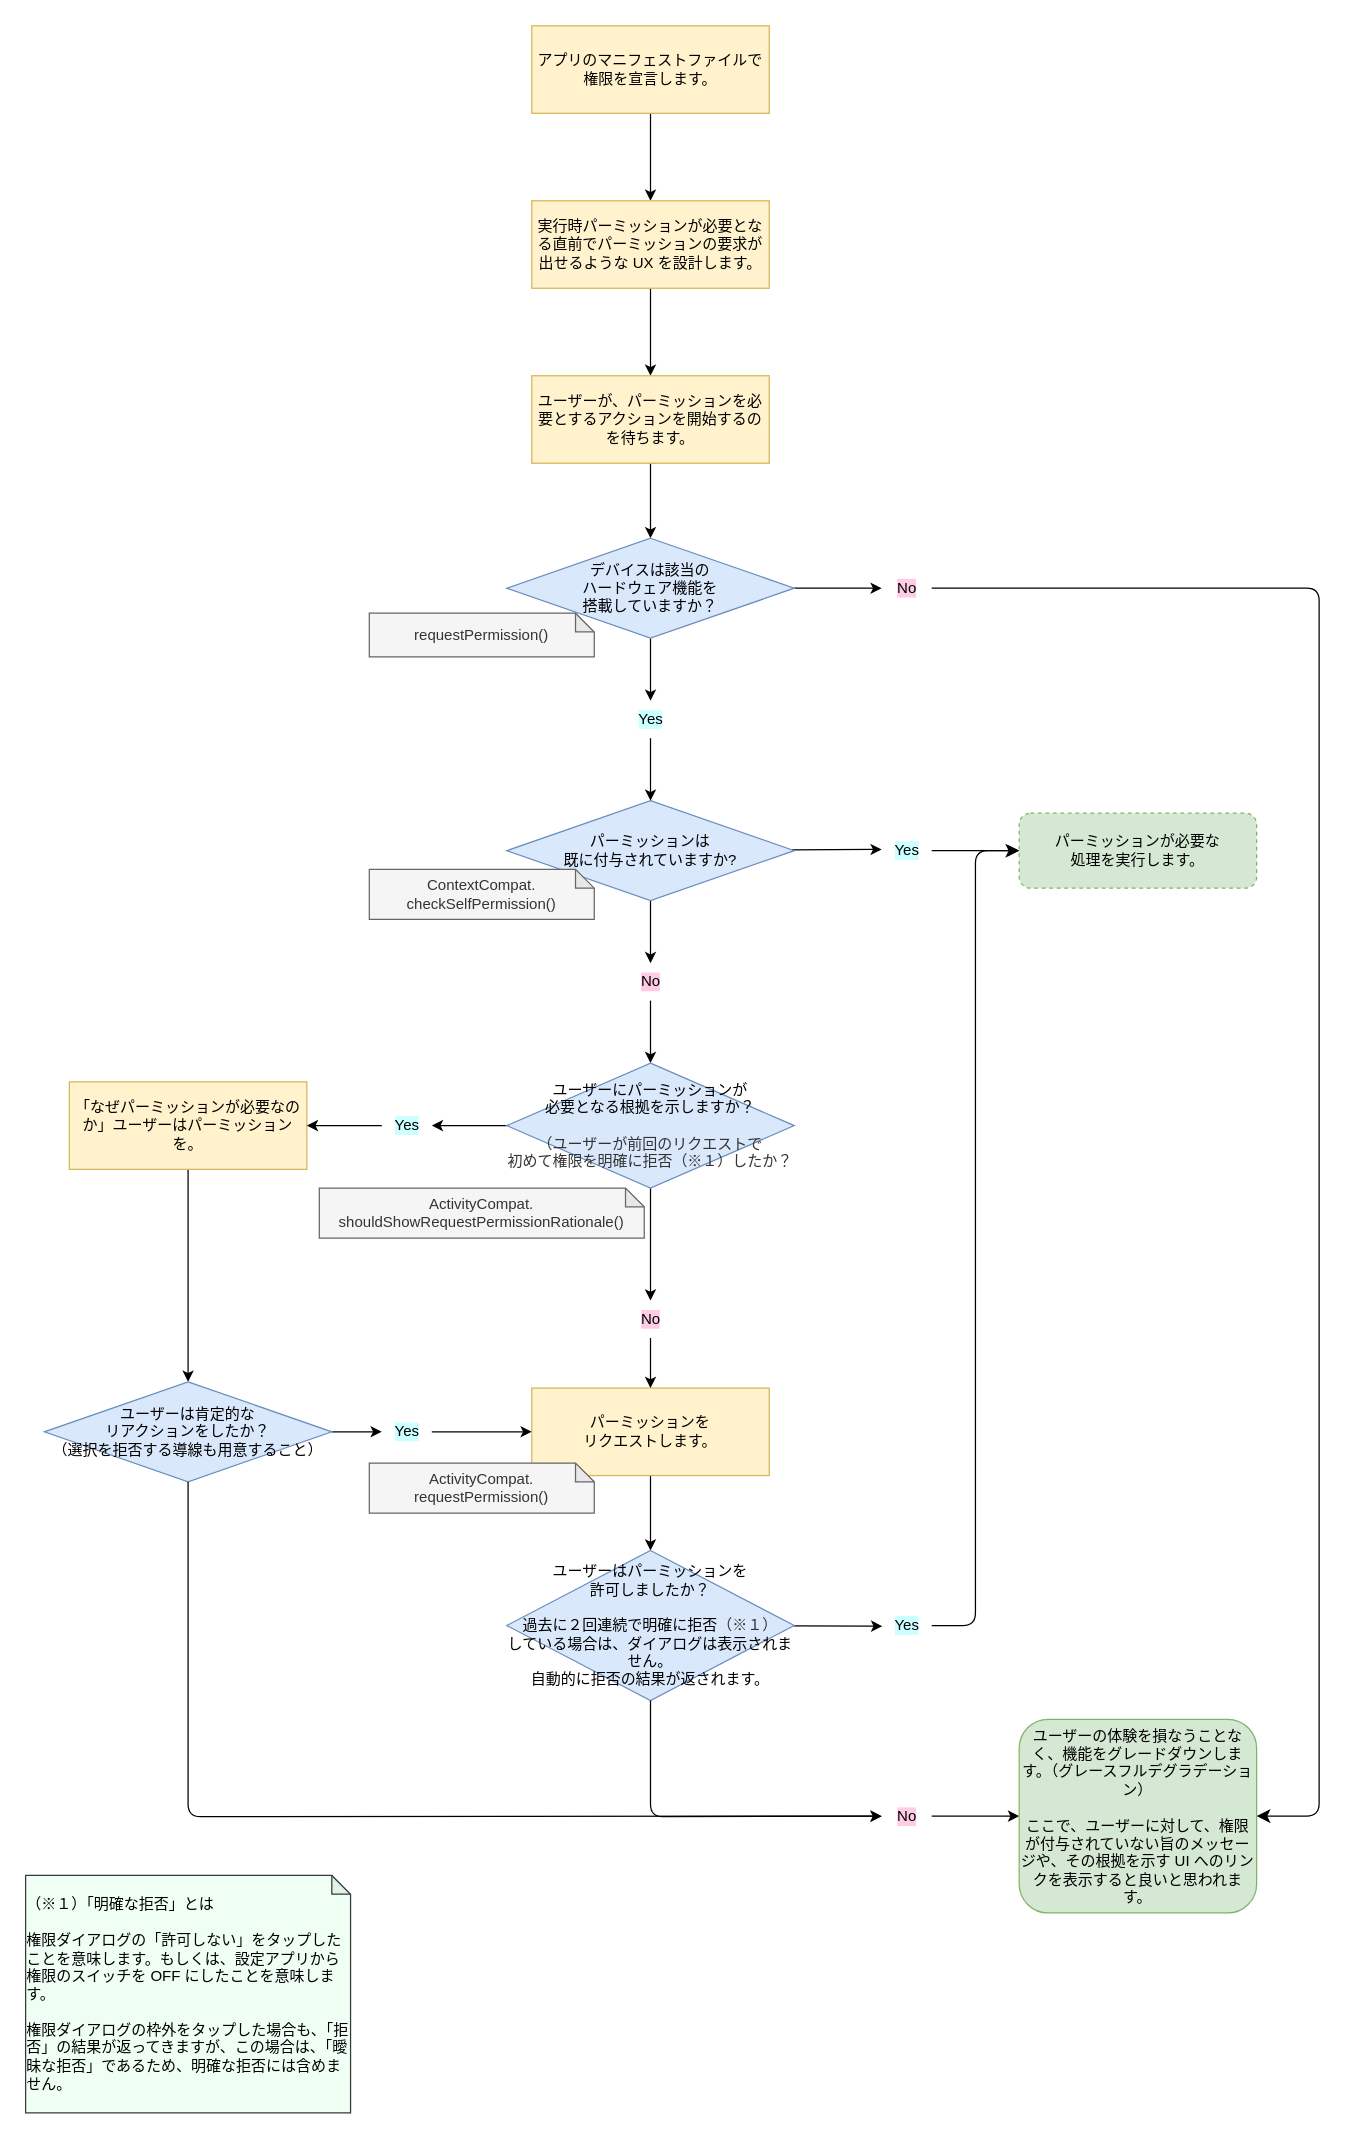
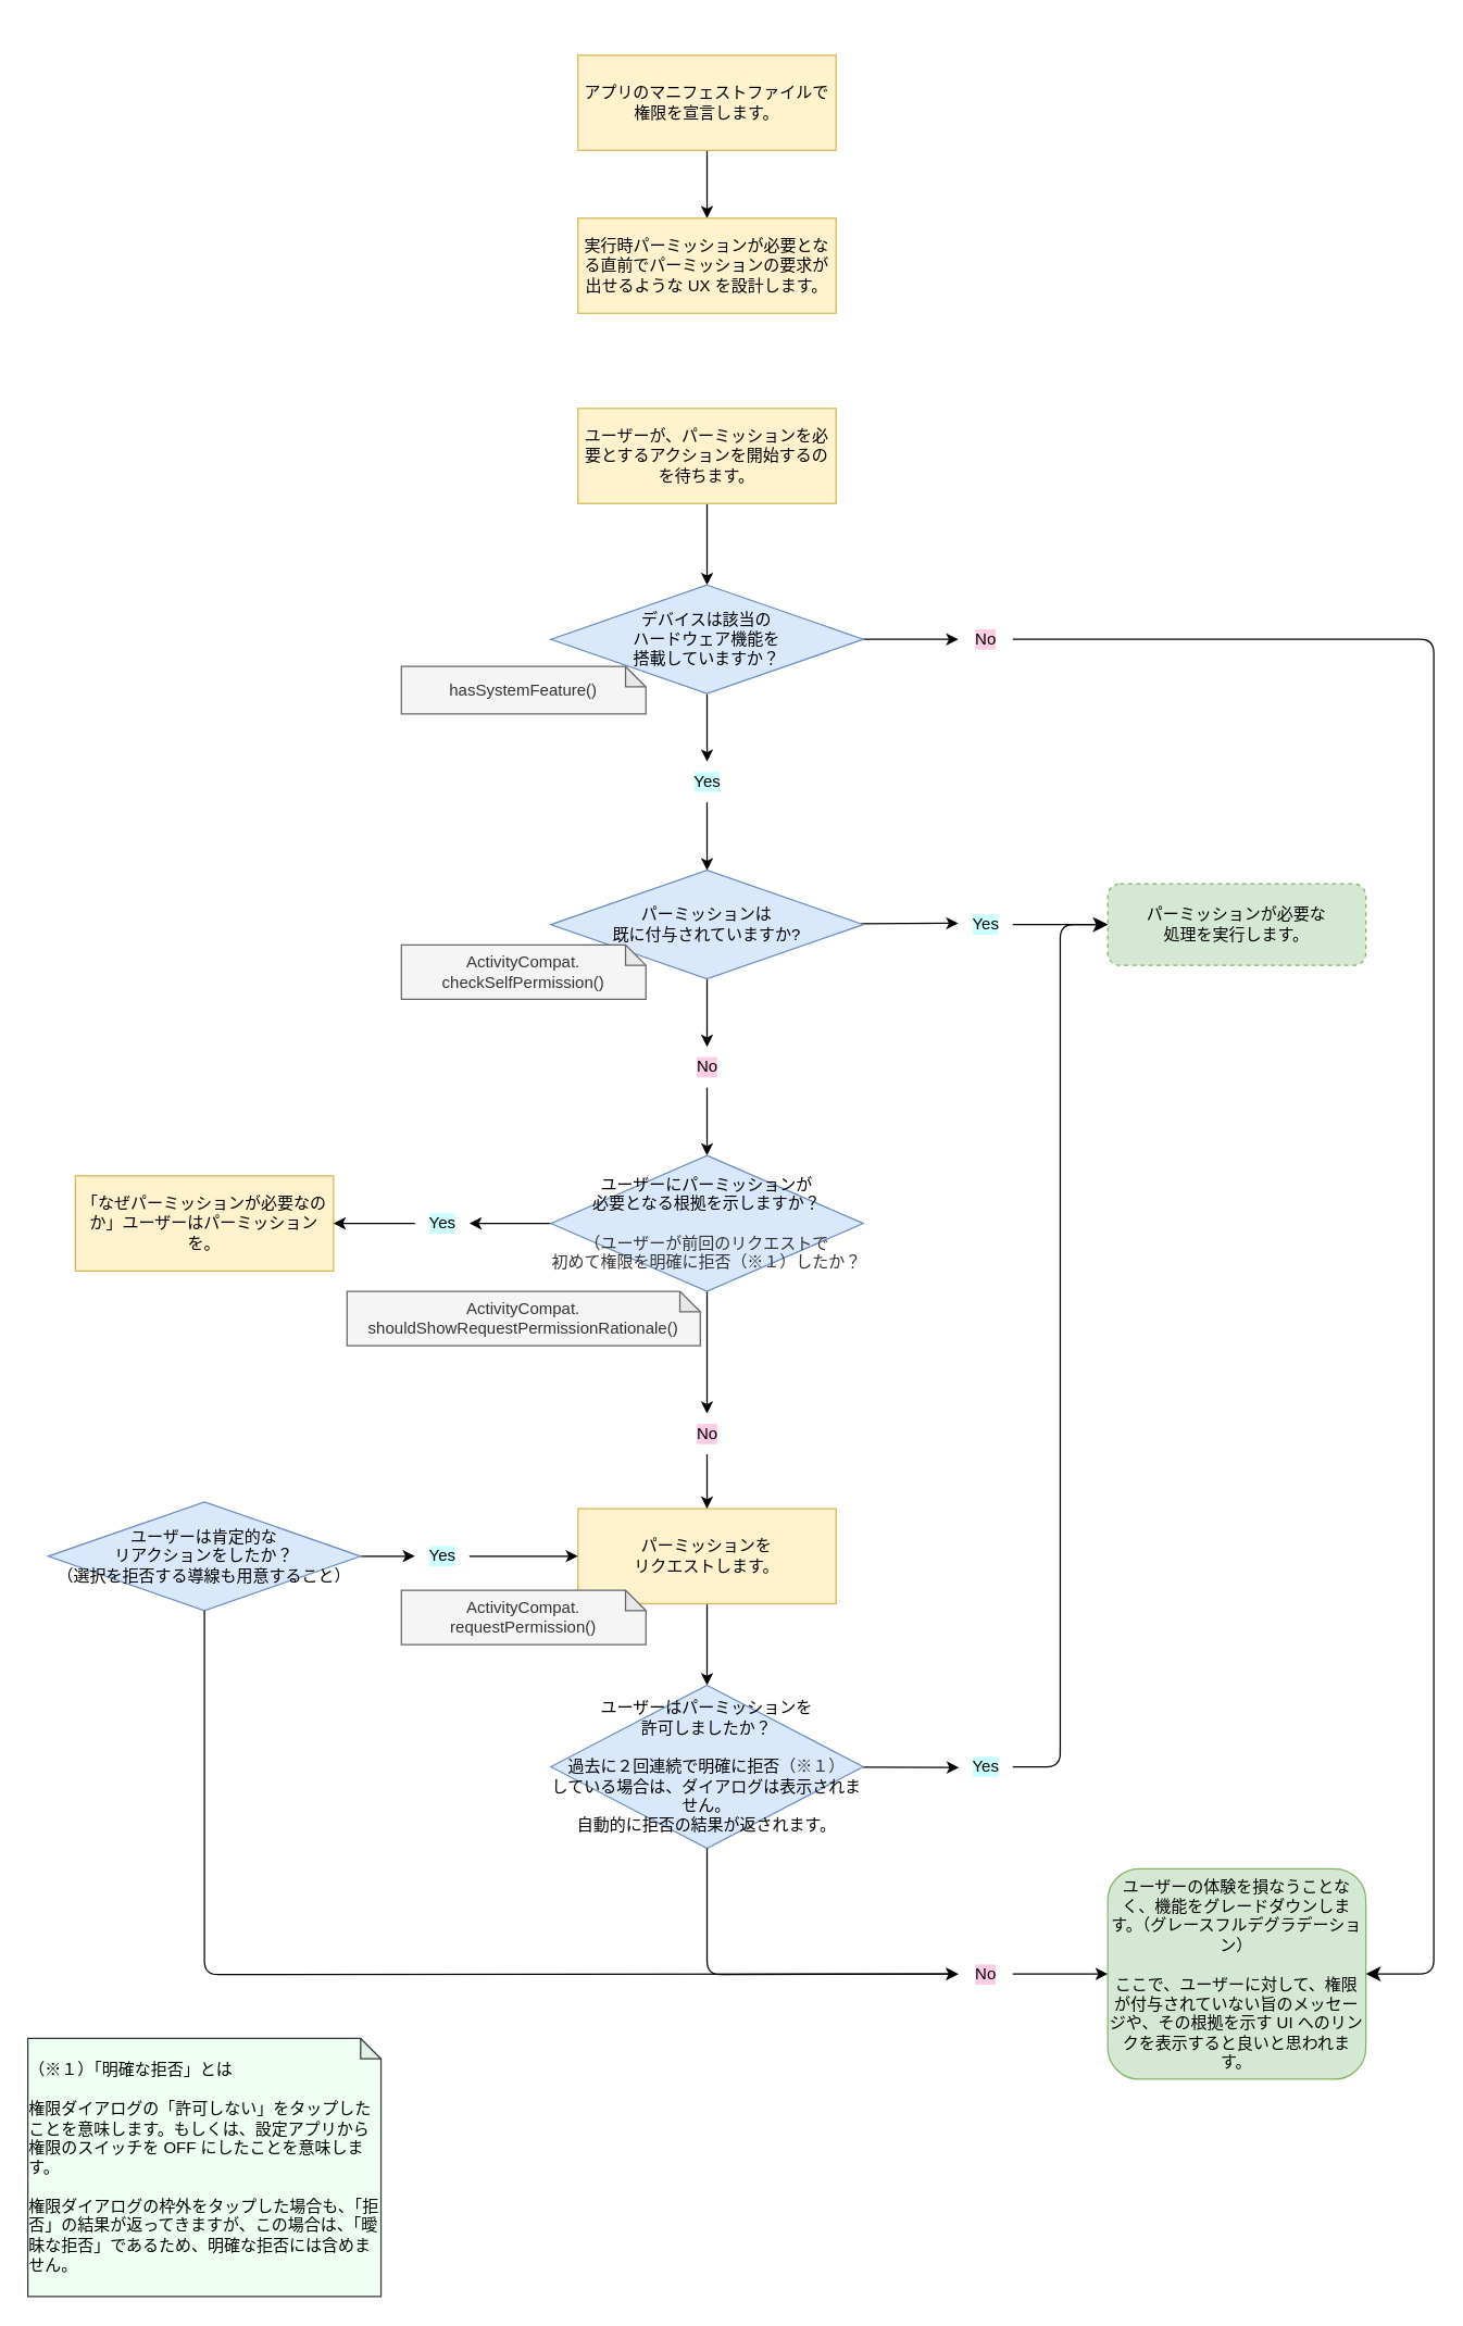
- <mxCell id="3" value="アプリのマニフェストファイルで権限を宣言します。" style="rounded=0;whiteSpace=wrap;html=1;fillColor=#fff2cc;strokeColor=#d6b656;" parent="1" vertex="1"><mxGeometry x="425" y="20" width="190" height="70" as="geometry" /></mxCell>
+ <mxCell id="3" value="アプリのマニフェストファイルで権限を宣言します。" style="rounded=0;whiteSpace=wrap;html=1;fillColor=#fff2cc;strokeColor=#d6b656;" parent="1" vertex="1"><mxGeometry x="425" y="40" width="190" height="70" as="geometry" /></mxCell>
- <mxCell id="9" style="edgeStyle=none;html=1;entryX=0.5;entryY=0;entryDx=0;entryDy=0;" parent="1" source="10" target="12" edge="1"><mxGeometry relative="1" as="geometry" /></mxCell>
- <mxCell id="44" value="requestPermission()" style="shape=note;whiteSpace=wrap;html=1;backgroundOutline=1;darkOpacity=0.05;labelBackgroundColor=none;size=15;fillColor=#f5f5f5;fontColor=#333333;strokeColor=#666666;" parent="1" vertex="1"><mxGeometry x="295" y="490" width="180" height="35" as="geometry" /></mxCell>
+ <mxCell id="44" value="hasSystemFeature()" style="shape=note;whiteSpace=wrap;html=1;backgroundOutline=1;darkOpacity=0.05;labelBackgroundColor=none;size=15;fillColor=#f5f5f5;fontColor=#333333;strokeColor=#666666;" parent="1" vertex="1"><mxGeometry x="295" y="490" width="180" height="35" as="geometry" /></mxCell>
- <mxCell id="8" value="ContextCompat.&lt;br&gt;checkSelfPermission()" style="shape=note;whiteSpace=wrap;html=1;backgroundOutline=1;darkOpacity=0.05;labelBackgroundColor=none;size=15;fillColor=#f5f5f5;fontColor=#333333;strokeColor=#666666;" parent="1" vertex="1"><mxGeometry x="295" y="695" width="180" height="40" as="geometry" /></mxCell>
+ <mxCell id="8" value="ActivityCompat.&lt;br&gt;checkSelfPermission()" style="shape=note;whiteSpace=wrap;html=1;backgroundOutline=1;darkOpacity=0.05;labelBackgroundColor=none;size=15;fillColor=#f5f5f5;fontColor=#333333;strokeColor=#666666;" parent="1" vertex="1"><mxGeometry x="295" y="695" width="180" height="40" as="geometry" /></mxCell>
- <mxCell id="22" style="edgeStyle=none;html=1;entryX=0.5;entryY=0;entryDx=0;entryDy=0;" edge="1" parent="1" source="23" target="46"><mxGeometry relative="1" as="geometry" /></mxCell>
